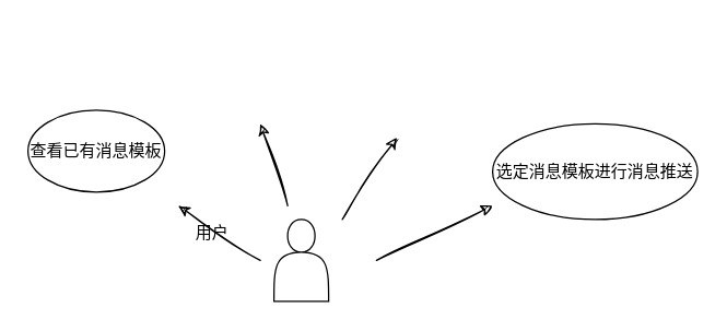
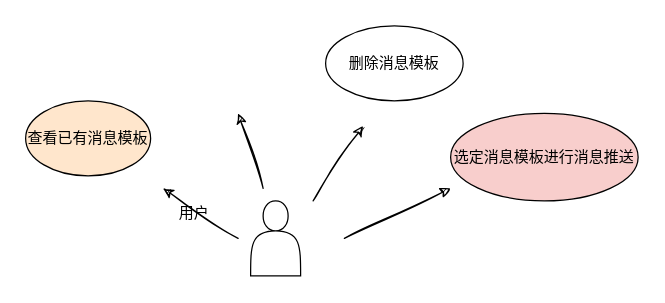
+ <mxCell id="8" value="删除消息模板" style="ellipse;whiteSpace=wrap;html=1;" vertex="1" parent="1"><mxGeometry x="260" y="20" width="110" height="60" as="geometry" /></mxCell>
- <mxCell id="5" value="查看已有消息模板" style="ellipse;whiteSpace=wrap;html=1;" vertex="1" parent="1"><mxGeometry x="20" y="80" width="100" height="60" as="geometry" /></mxCell>
+ <mxCell id="5" value="查看已有消息模板" style="ellipse;whiteSpace=wrap;html=1;fillColor=#ffe6cc;" vertex="1" parent="1"><mxGeometry x="20" y="80" width="100" height="60" as="geometry" /></mxCell>
- <mxCell id="10" value="选定消息模板进行消息推送" style="ellipse;whiteSpace=wrap;html=1;" vertex="1" parent="1"><mxGeometry x="360" y="90" width="150" height="70" as="geometry" /></mxCell>
+ <mxCell id="10" value="选定消息模板进行消息推送" style="ellipse;whiteSpace=wrap;html=1;fillColor=#f8cecc;" vertex="1" parent="1"><mxGeometry x="360" y="90" width="150" height="70" as="geometry" /></mxCell>
